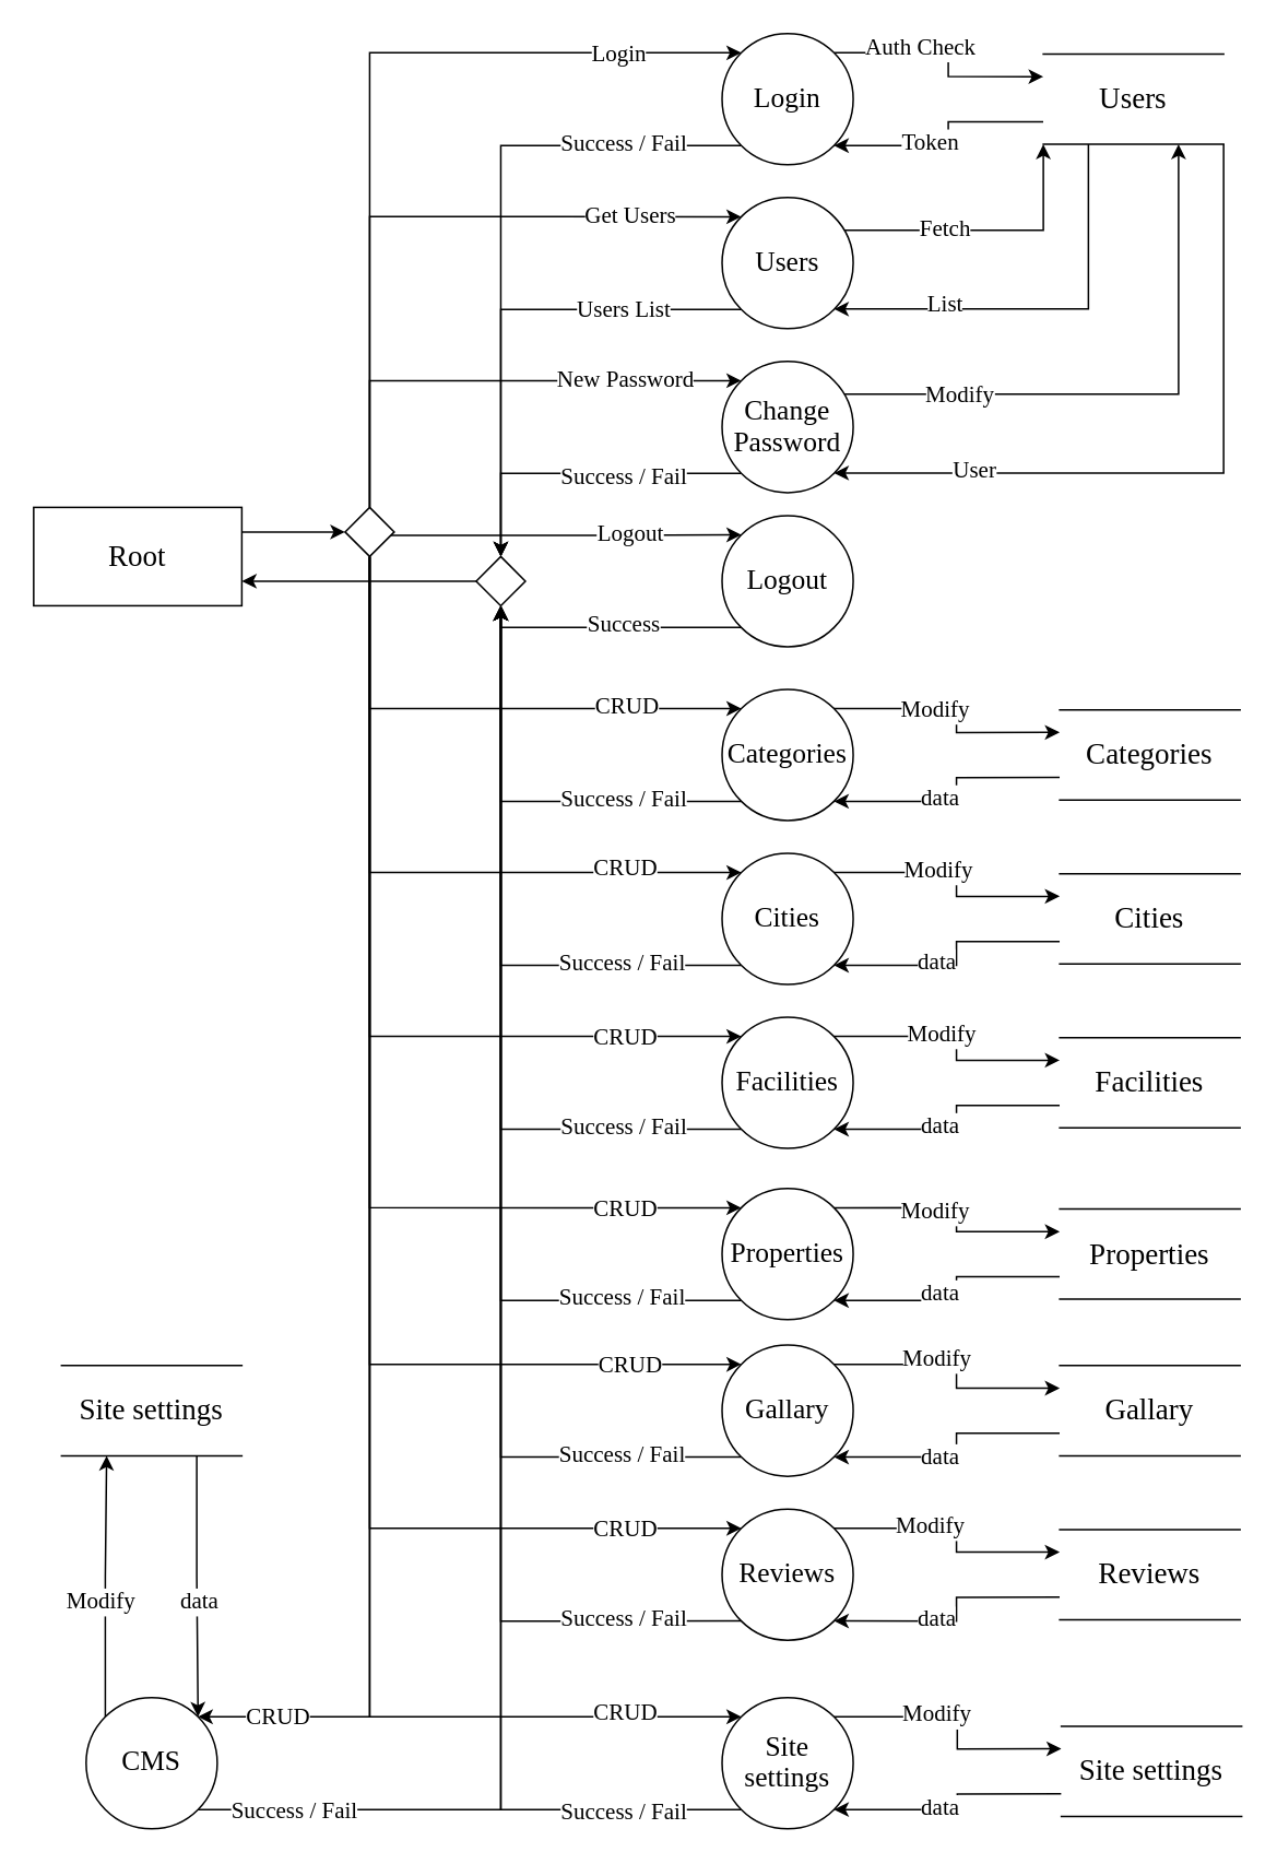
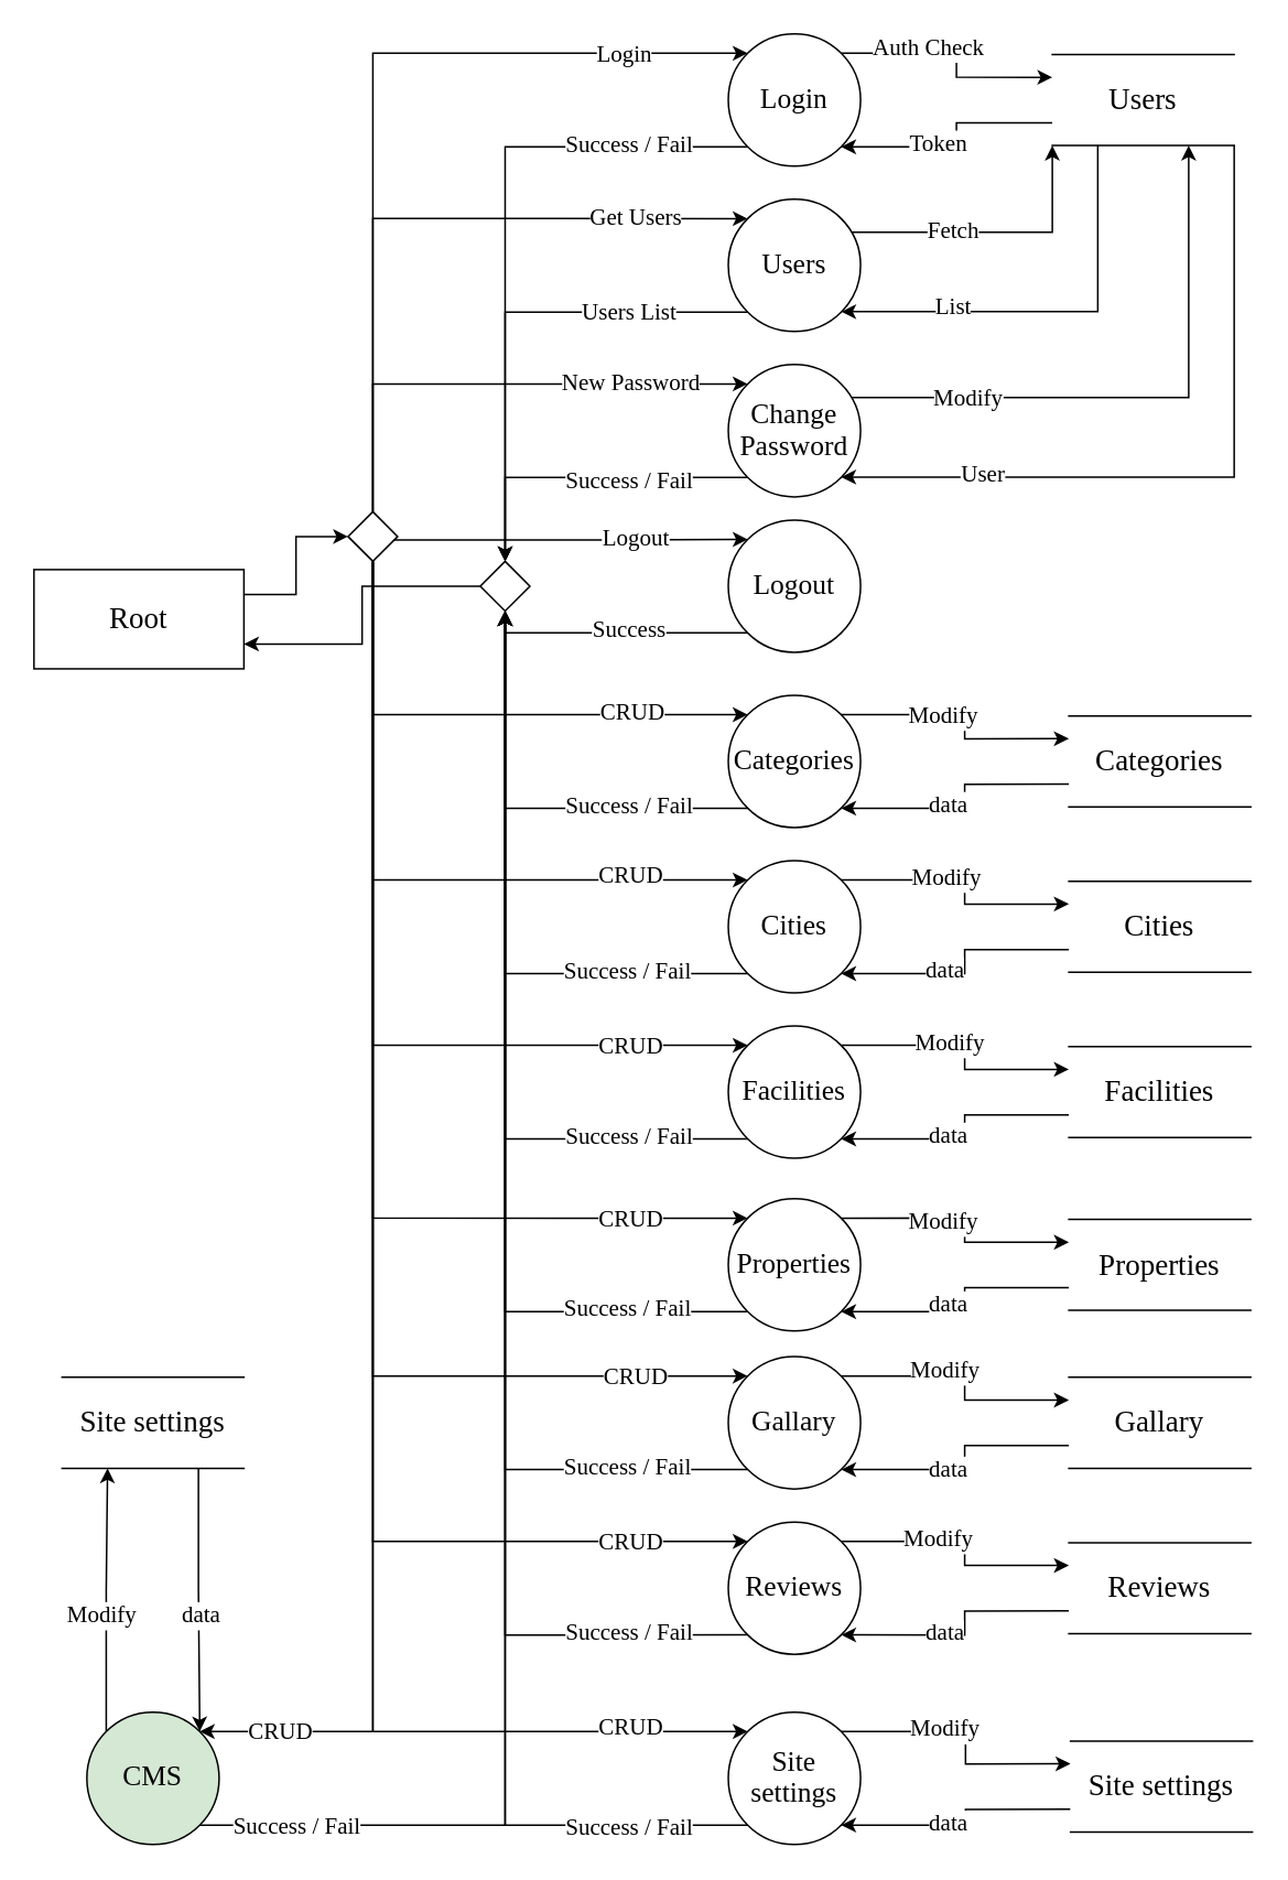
- <mxCell id="8" value="&lt;font style=&quot;font-size: 18px&quot;&gt;Root&lt;/font&gt;" style="rounded=0;whiteSpace=wrap;html=1;fontFamily=Times New Roman;" parent="1" vertex="1"><mxGeometry x="20" y="309" width="127" height="60" as="geometry" /></mxCell>
+ <mxCell id="8" value="&lt;font style=&quot;font-size: 18px&quot;&gt;Root&lt;/font&gt;" style="rounded=0;whiteSpace=wrap;html=1;fontFamily=Times New Roman;" parent="1" vertex="1"><mxGeometry x="20" y="344" width="127" height="60" as="geometry" /></mxCell>
- <mxCell id="108" value="&lt;p&gt;&lt;span style=&quot;line-height: 1.1&quot;&gt;&lt;font style=&quot;font-size: 17px&quot;&gt;CMS&lt;/font&gt;&lt;/span&gt;&lt;/p&gt;" style="ellipse;whiteSpace=wrap;html=1;aspect=fixed;shadow=0;sketch=0;rotation=0;fontFamily=Times New Roman;" parent="1" vertex="1"><mxGeometry x="52" y="1035" width="80" height="80" as="geometry" /></mxCell>
+ <mxCell id="108" value="&lt;p&gt;&lt;span style=&quot;line-height: 1.1&quot;&gt;&lt;font style=&quot;font-size: 17px&quot;&gt;CMS&lt;/font&gt;&lt;/span&gt;&lt;/p&gt;" style="ellipse;whiteSpace=wrap;html=1;aspect=fixed;shadow=0;sketch=0;rotation=0;fontFamily=Times New Roman;fillColor=#d5e8d4;" parent="1" vertex="1"><mxGeometry x="52" y="1035" width="80" height="80" as="geometry" /></mxCell>
